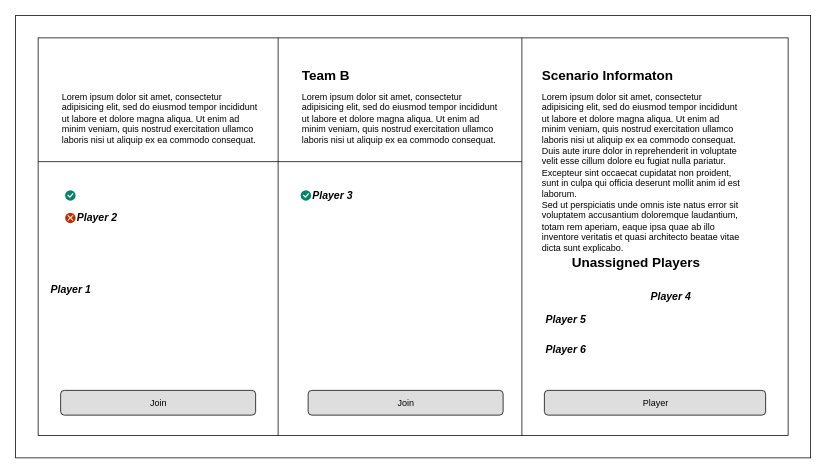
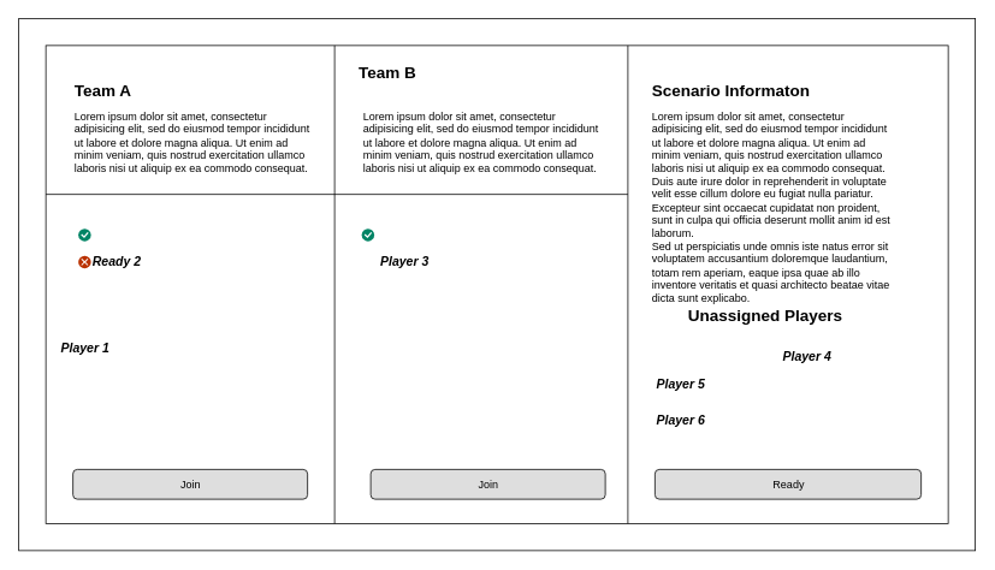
+ <mxCell id="7" value="Team A" style="text;strokeColor=none;fillColor=none;html=1;fontSize=18;fontStyle=1;verticalAlign=middle;align=left;" vertex="1" parent="1"><mxGeometry x="80" y="80" width="100" height="40" as="geometry" /></mxCell>
- <mxCell id="8" value="Team B" style="text;strokeColor=none;fillColor=none;html=1;fontSize=18;fontStyle=1;verticalAlign=middle;align=left;" vertex="1" parent="1"><mxGeometry x="400" y="80" width="100" height="40" as="geometry" /></mxCell>
+ <mxCell id="8" value="Team B" style="text;strokeColor=none;fillColor=none;html=1;fontSize=18;fontStyle=1;verticalAlign=middle;align=left;" vertex="1" parent="1"><mxGeometry x="395" y="60" width="100" height="40" as="geometry" /></mxCell>
- <mxCell id="19" value="&lt;i&gt;&lt;font style=&quot;font-size: 14px&quot;&gt;Player 3&lt;/font&gt;&lt;/i&gt;" style="text;strokeColor=none;fillColor=none;html=1;fontSize=18;fontStyle=1;verticalAlign=middle;align=left;spacingBottom=3;" vertex="1" parent="1"><mxGeometry x="414" y="245" width="100" height="30" as="geometry" /></mxCell>
+ <mxCell id="19" value="&lt;i&gt;&lt;font style=&quot;font-size: 14px&quot;&gt;Player 3&lt;/font&gt;&lt;/i&gt;" style="text;strokeColor=none;fillColor=none;html=1;fontSize=18;fontStyle=1;verticalAlign=middle;align=left;spacingBottom=3;" vertex="1" parent="1"><mxGeometry x="419" y="275" width="100" height="30" as="geometry" /></mxCell>
- <mxCell id="18" value="&lt;i&gt;&lt;font style=&quot;font-size: 14px&quot;&gt;Player 2&lt;/font&gt;&lt;/i&gt;" style="text;strokeColor=none;fillColor=none;html=1;fontSize=18;fontStyle=1;verticalAlign=middle;align=left;spacingBottom=3;" vertex="1" parent="1"><mxGeometry x="100" y="275" width="100" height="30" as="geometry" /></mxCell>
+ <mxCell id="18" value="&lt;i&gt;&lt;font style=&quot;font-size: 14px&quot;&gt;Ready 2&lt;/font&gt;&lt;/i&gt;" style="text;strokeColor=none;fillColor=none;html=1;fontSize=18;fontStyle=1;verticalAlign=middle;align=left;spacingBottom=3;" vertex="1" parent="1"><mxGeometry x="100" y="275" width="100" height="30" as="geometry" /></mxCell>
- <mxCell id="11" value="Player" style="rounded=1;fillColor=#DEDEDE;align=center;strokeColor=default;html=1;fontColor=#000000;fontSize=12;sketch=0;" vertex="1" parent="1"><mxGeometry x="725" y="520" width="295" height="33" as="geometry" /></mxCell>
+ <mxCell id="11" value="Ready" style="rounded=1;fillColor=#DEDEDE;align=center;strokeColor=default;html=1;fontColor=#000000;fontSize=12;sketch=0;" vertex="1" parent="1"><mxGeometry x="725" y="520" width="295" height="33" as="geometry" /></mxCell>
